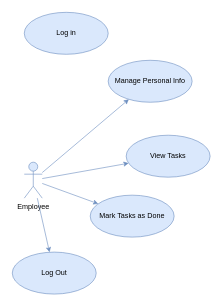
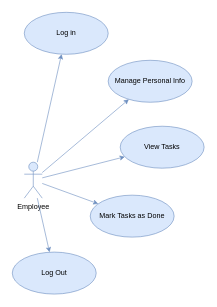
+ <mxCell id="4" value="" style="endArrow=classic;html=1;fillColor=#dae8fc;strokeColor=#6c8ebf;" parent="1" source="2" target="3" edge="1"><mxGeometry width="50" height="50" relative="1" as="geometry"><mxPoint x="350" y="390" as="sourcePoint" /><mxPoint x="400" y="340" as="targetPoint" /></mxGeometry></mxCell>
- <mxCell id="7" value="View Tasks" style="ellipse;whiteSpace=wrap;html=1;fillColor=#dae8fc;strokeColor=#6c8ebf;" parent="1" vertex="1"><mxGeometry x="210" y="225" width="140" height="70" as="geometry" /></mxCell>
+ <mxCell id="7" value="View Tasks" style="ellipse;whiteSpace=wrap;html=1;fillColor=#dae8fc;strokeColor=#6c8ebf;" parent="1" vertex="1"><mxGeometry x="200" y="210" width="140" height="70" as="geometry" /></mxCell>
